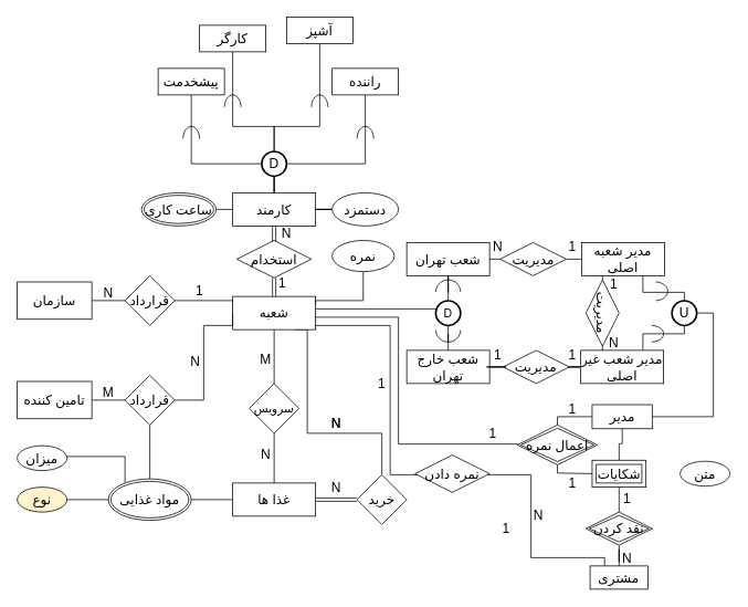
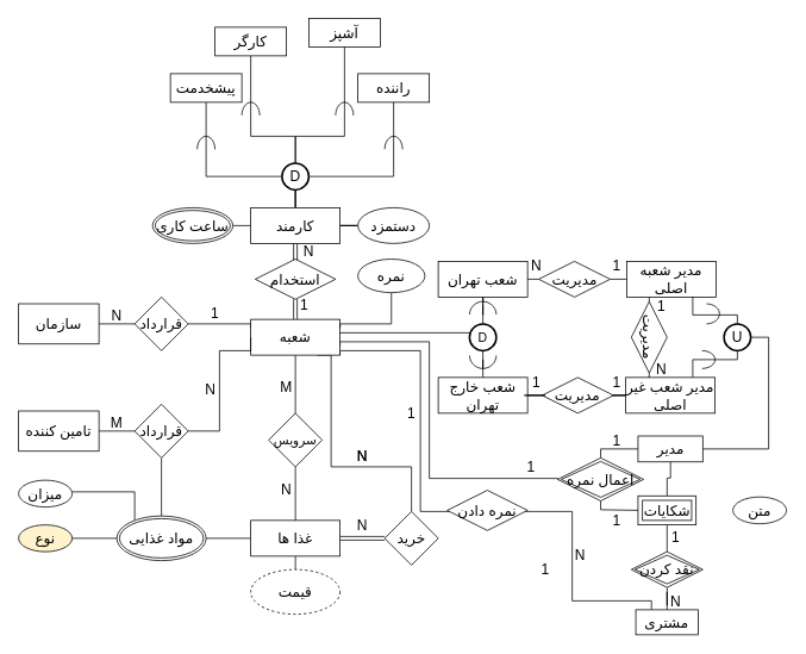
+ <mxCell id="27" style="edgeStyle=orthogonalEdgeStyle;rounded=0;sketch=0;orthogonalLoop=1;jettySize=auto;html=1;exitX=0.5;exitY=1;exitDx=0;exitDy=0;entryX=0.5;entryY=0;entryDx=0;entryDy=0;shadow=0;fontSize=16;endArrow=none;endFill=0;targetPerimeterSpacing=2;" edge="1" parent="1" source="28" target="49"><mxGeometry relative="1" as="geometry" /></mxCell>
+ <mxCell id="49" value="قیمت" style="ellipse;whiteSpace=wrap;html=1;fontSize=16;dashed=1;shadow=0;sketch=0;" parent="1" vertex="1"><mxGeometry x="280" y="637" width="100" height="50" as="geometry" /></mxCell>
